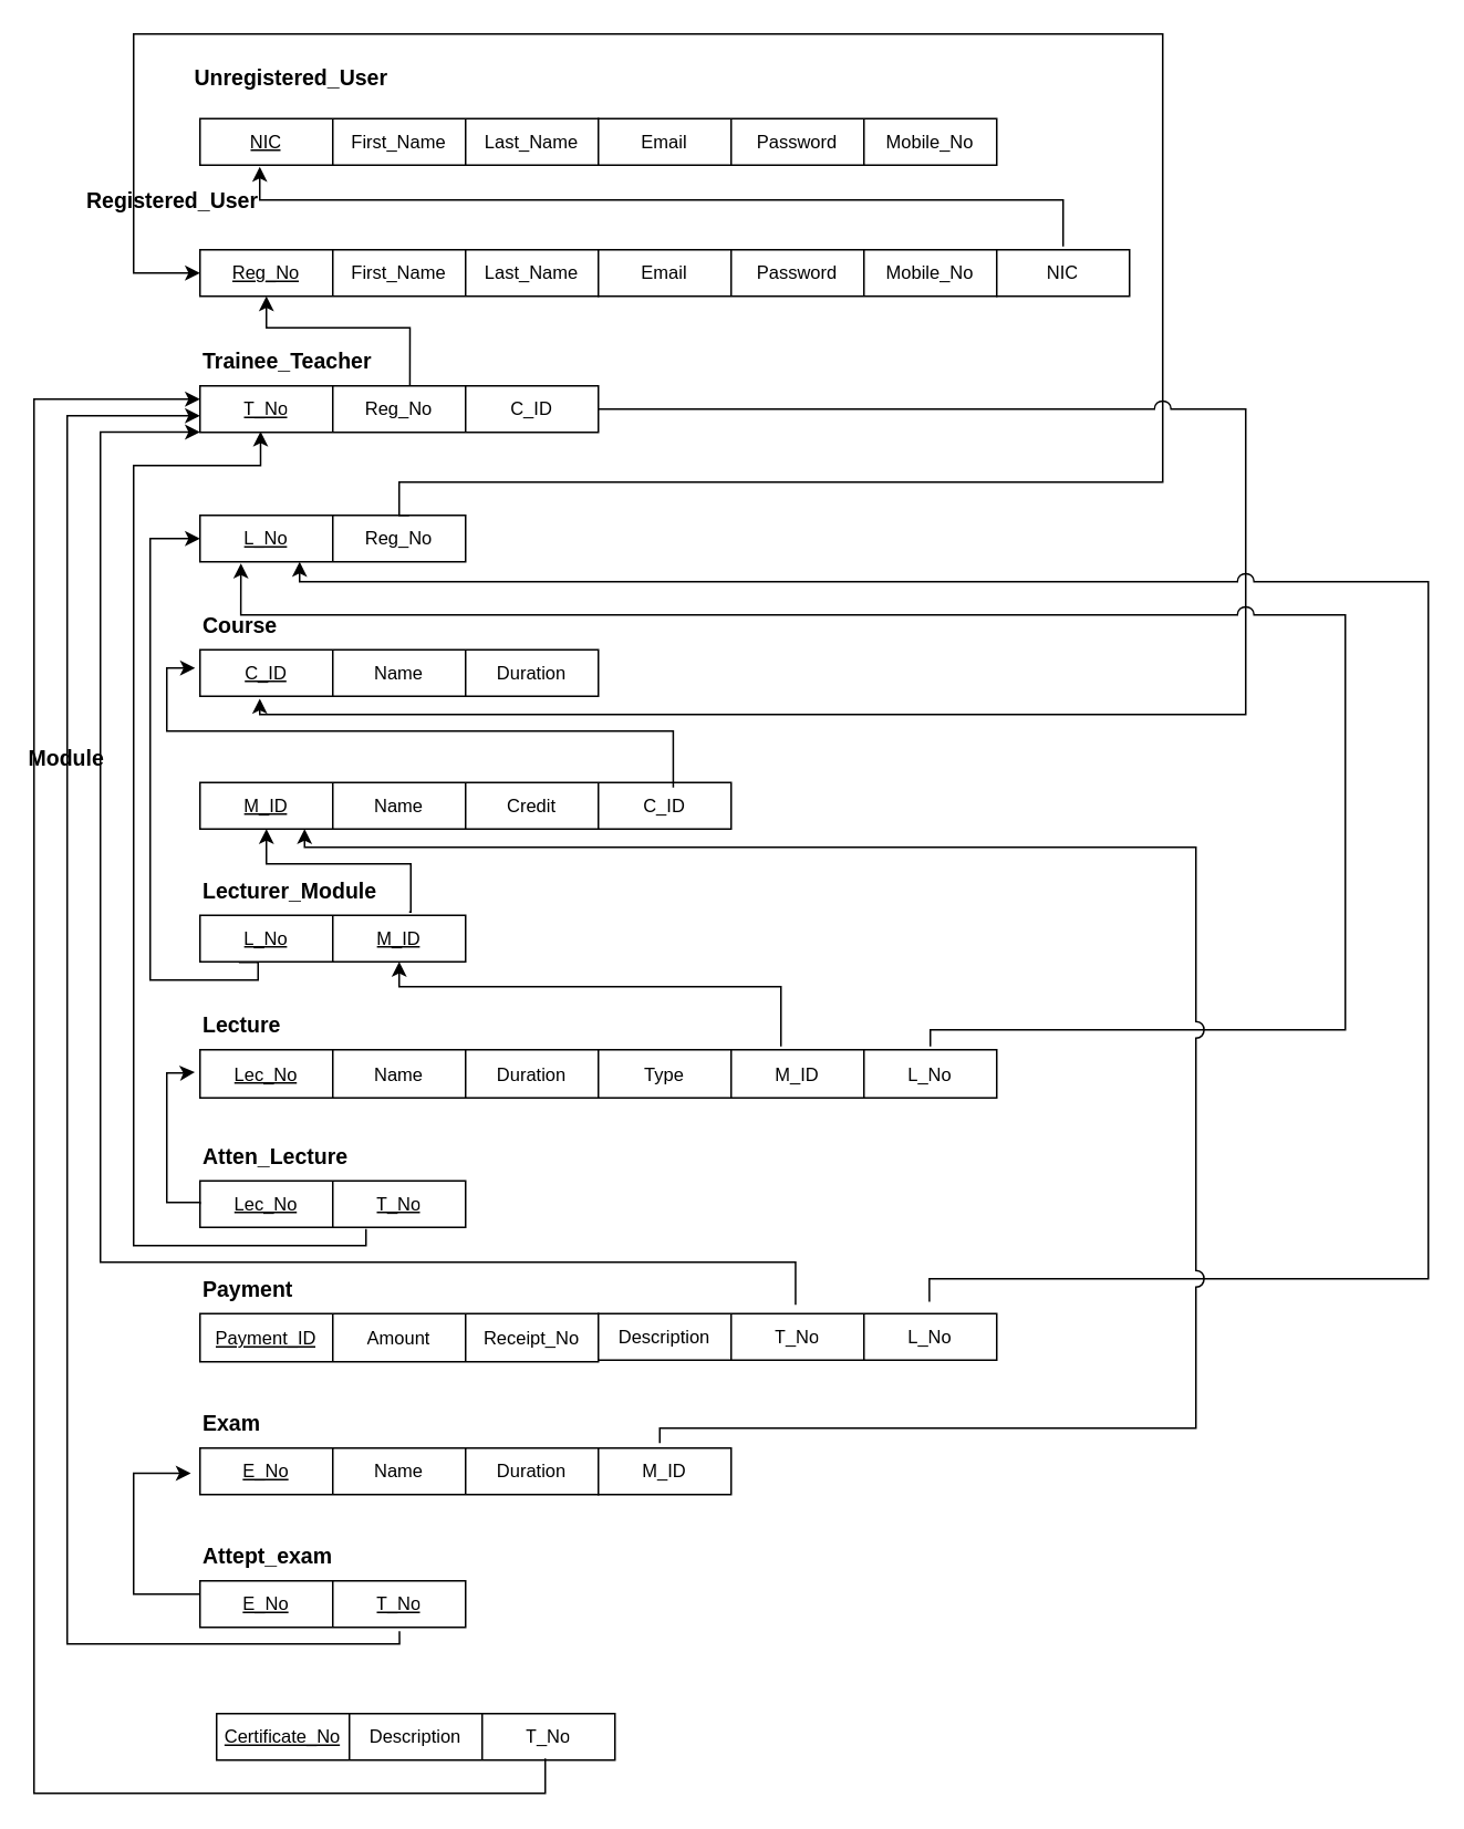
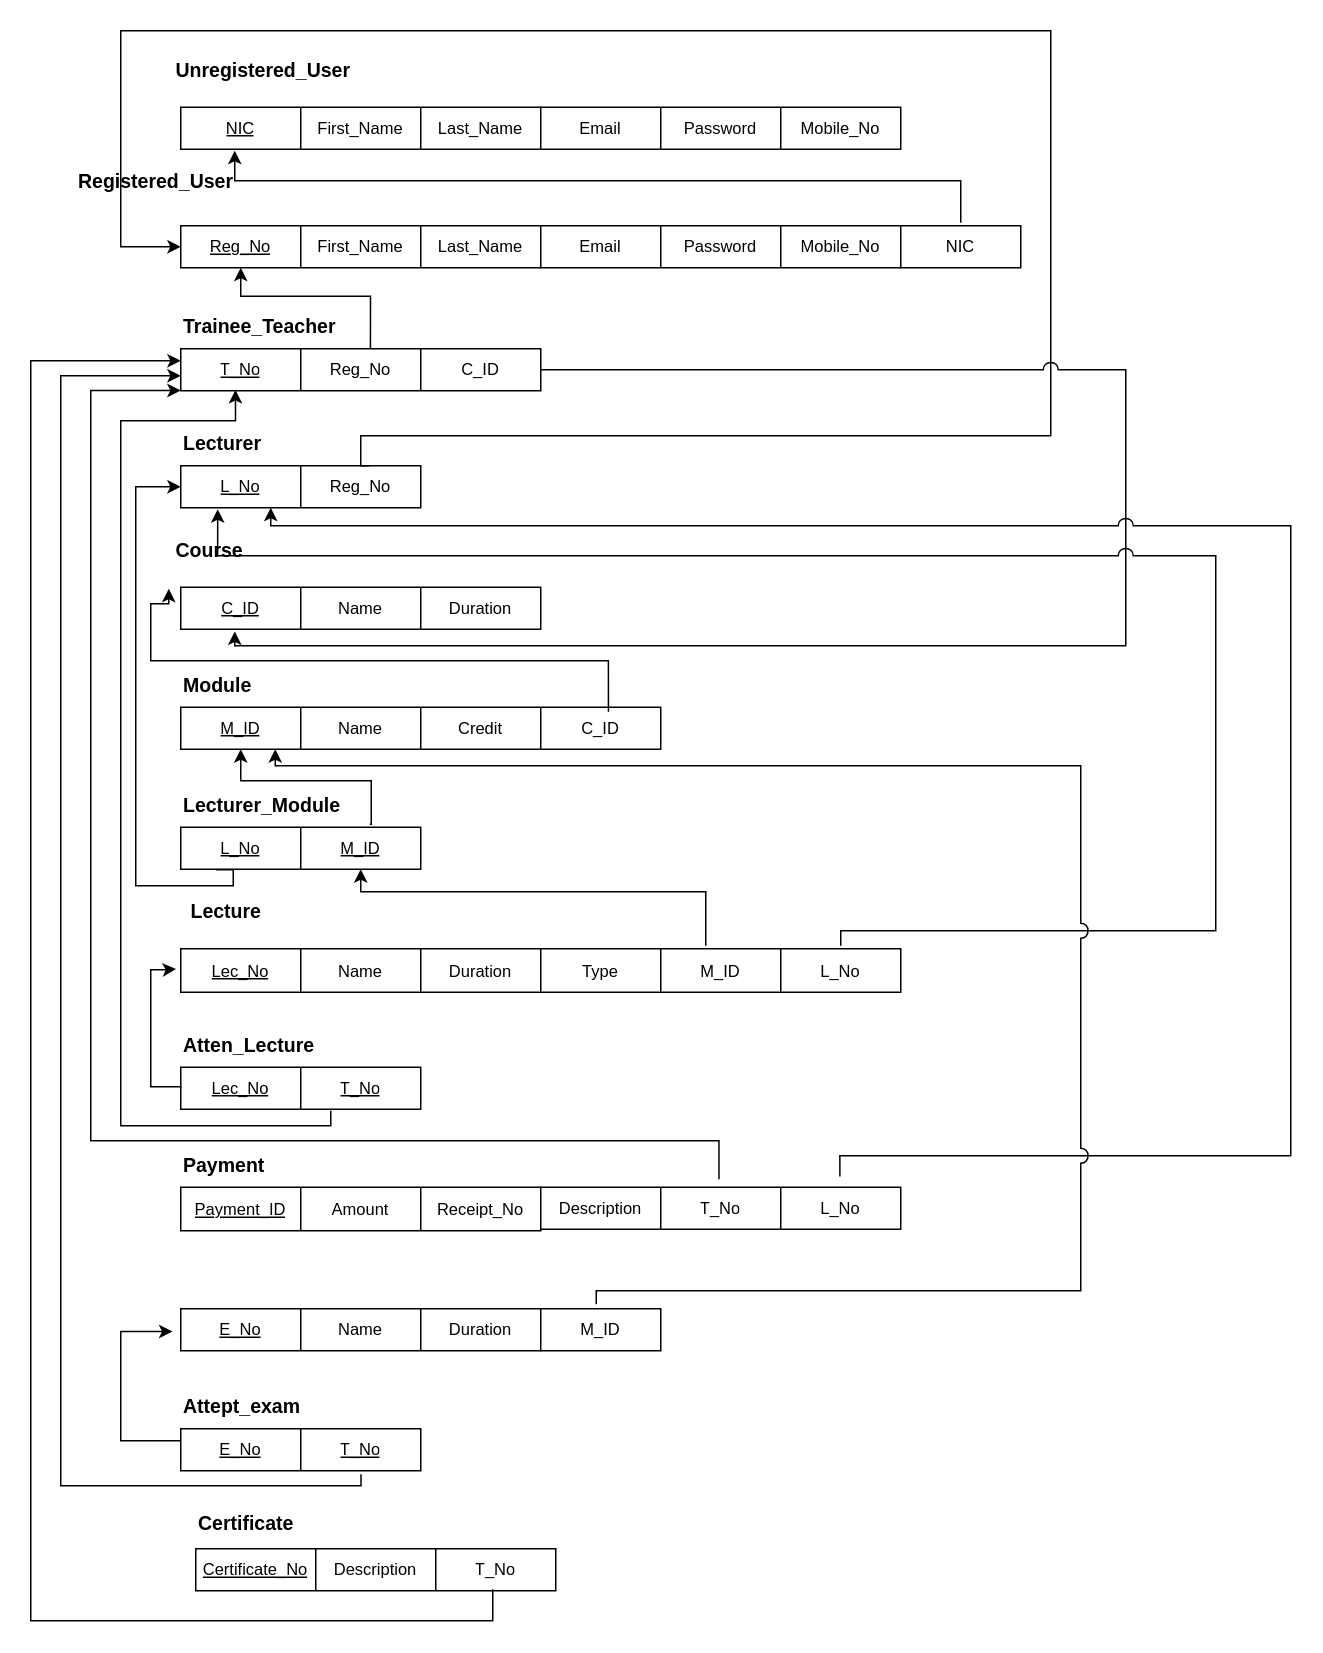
+ <mxCell id="62" value="&lt;b&gt;&lt;font style=&quot;font-size: 13px;&quot;&gt;Lecturer&lt;/font&gt;&lt;/b&gt;" style="text;html=1;strokeColor=none;fillColor=none;align=left;verticalAlign=middle;whiteSpace=wrap;rounded=0;" parent="1" vertex="1"><mxGeometry x="120" y="280" width="80" height="30" as="geometry" /></mxCell>
- <mxCell id="97" value="&lt;b&gt;&lt;font style=&quot;font-size: 13px;&quot;&gt;Course&lt;/font&gt;&lt;/b&gt;" style="text;html=1;strokeColor=none;fillColor=none;align=left;verticalAlign=middle;whiteSpace=wrap;rounded=0;" parent="1" vertex="1"><mxGeometry x="120" y="361" width="80" height="30" as="geometry" /></mxCell>
+ <mxCell id="97" value="&lt;b&gt;&lt;font style=&quot;font-size: 13px;&quot;&gt;Course&lt;/font&gt;&lt;/b&gt;" style="text;html=1;strokeColor=none;fillColor=none;align=left;verticalAlign=middle;whiteSpace=wrap;rounded=0;" parent="1" vertex="1"><mxGeometry x="115" y="351" width="80" height="30" as="geometry" /></mxCell>
- <mxCell id="98" value="&lt;b&gt;&lt;font style=&quot;font-size: 13px;&quot;&gt;Module&lt;/font&gt;&lt;/b&gt;" style="text;html=1;strokeColor=none;fillColor=none;align=left;verticalAlign=middle;whiteSpace=wrap;rounded=0;" parent="1" vertex="1"><mxGeometry x="15" y="441" width="80" height="30" as="geometry" /></mxCell>
+ <mxCell id="98" value="&lt;b&gt;&lt;font style=&quot;font-size: 13px;&quot;&gt;Module&lt;/font&gt;&lt;/b&gt;" style="text;html=1;strokeColor=none;fillColor=none;align=left;verticalAlign=middle;whiteSpace=wrap;rounded=0;" parent="1" vertex="1"><mxGeometry x="120" y="441" width="80" height="30" as="geometry" /></mxCell>
- <mxCell id="104" value="&lt;span style=&quot;font-size: 13px;&quot;&gt;&lt;b&gt;Lecture&lt;/b&gt;&lt;/span&gt;" style="text;html=1;strokeColor=none;fillColor=none;align=left;verticalAlign=middle;whiteSpace=wrap;rounded=0;" parent="1" vertex="1"><mxGeometry x="120" y="602" width="80" height="30" as="geometry" /></mxCell>
+ <mxCell id="104" value="&lt;span style=&quot;font-size: 13px;&quot;&gt;&lt;b&gt;Lecture&lt;/b&gt;&lt;/span&gt;" style="text;html=1;strokeColor=none;fillColor=none;align=left;verticalAlign=middle;whiteSpace=wrap;rounded=0;" parent="1" vertex="1"><mxGeometry x="125" y="592" width="80" height="30" as="geometry" /></mxCell>
- <mxCell id="113" value="&lt;span style=&quot;font-size: 13px;&quot;&gt;&lt;b&gt;Exam&lt;/b&gt;&lt;/span&gt;" style="text;html=1;strokeColor=none;fillColor=none;align=left;verticalAlign=middle;whiteSpace=wrap;rounded=0;" parent="1" vertex="1"><mxGeometry x="120" y="842" width="100" height="30" as="geometry" /></mxCell>
+ <mxCell id="118" value="&lt;span style=&quot;font-size: 13px;&quot;&gt;&lt;b&gt;Certificate&lt;/b&gt;&lt;/span&gt;" style="text;html=1;strokeColor=none;fillColor=none;align=left;verticalAlign=middle;whiteSpace=wrap;rounded=0;" parent="1" vertex="1"><mxGeometry x="130" y="1000" width="100" height="30" as="geometry" /></mxCell>
